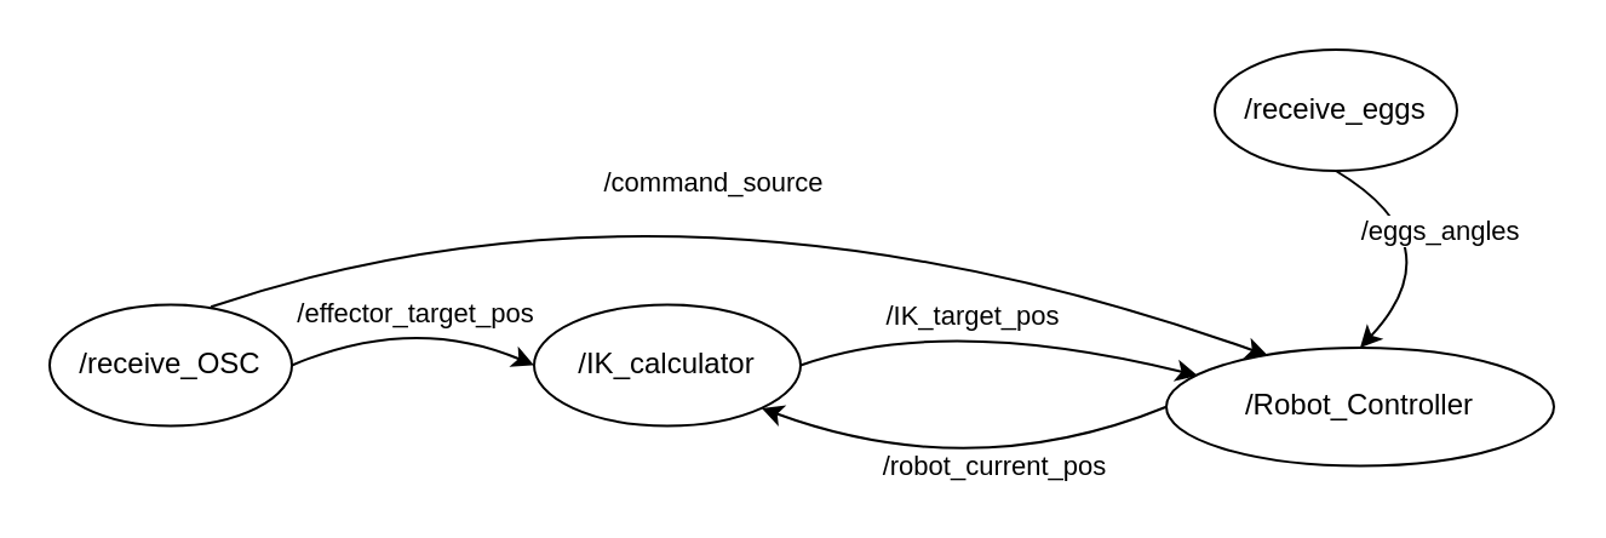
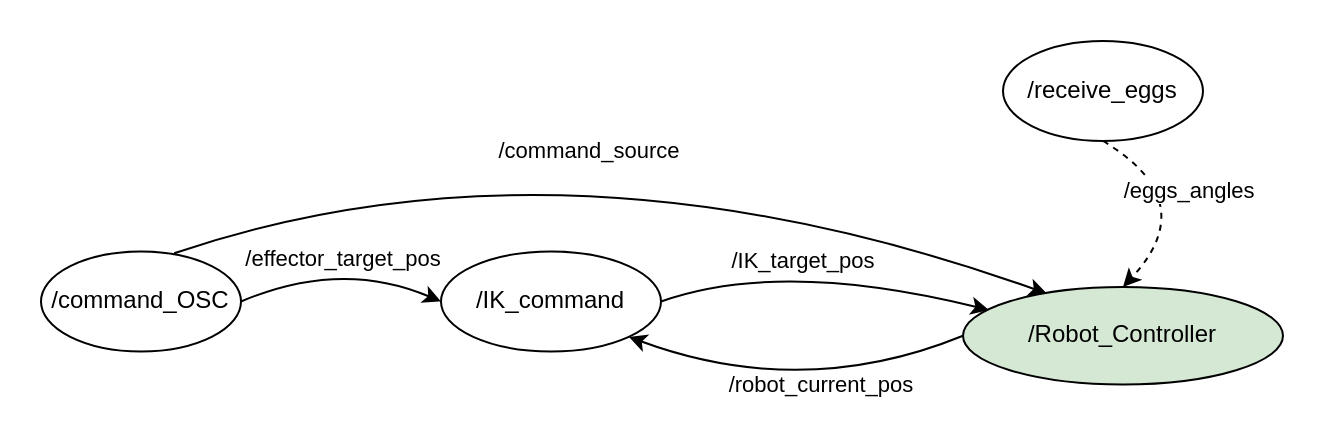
- <mxCell id="10" value="" style="curved=1;endArrow=classic;html=1;rounded=0;exitX=0.5;exitY=1;exitDx=0;exitDy=0;entryX=0.5;entryY=0;entryDx=0;entryDy=0;" parent="1" source="2" target="5" edge="1"><mxGeometry width="50" height="50" relative="1" as="geometry"><mxPoint x="390" y="100.18" as="sourcePoint" /><mxPoint x="490" y="100.18" as="targetPoint" /><Array as="points"><mxPoint x="601" y="100" /></Array></mxGeometry></mxCell>
+ <mxCell id="10" value="" style="curved=1;endArrow=classic;html=1;rounded=0;exitX=0.5;exitY=1;exitDx=0;exitDy=0;entryX=0.5;entryY=0;entryDx=0;entryDy=0;dashed=1;" parent="1" source="2" target="5" edge="1"><mxGeometry width="50" height="50" relative="1" as="geometry"><mxPoint x="390" y="100.18" as="sourcePoint" /><mxPoint x="490" y="100.18" as="targetPoint" /><Array as="points"><mxPoint x="601" y="100" /></Array></mxGeometry></mxCell>
- <mxCell id="3" value="/receive_OSC" style="ellipse;whiteSpace=wrap;html=1;" parent="1" vertex="1"><mxGeometry x="20" y="125.25" width="100" height="50" as="geometry" /></mxCell>
+ <mxCell id="3" value="/command_OSC" style="ellipse;whiteSpace=wrap;html=1;" parent="1" vertex="1"><mxGeometry x="20" y="125.25" width="100" height="50" as="geometry" /></mxCell>
- <mxCell id="4" value="/IK_calculator" style="ellipse;whiteSpace=wrap;html=1;" parent="1" vertex="1"><mxGeometry x="220" y="125.25" width="110" height="50" as="geometry" /></mxCell>
+ <mxCell id="4" value="/IK_command" style="ellipse;whiteSpace=wrap;html=1;" parent="1" vertex="1"><mxGeometry x="220" y="125.25" width="110" height="50" as="geometry" /></mxCell>
- <mxCell id="5" value="/Robot_Controller" style="ellipse;whiteSpace=wrap;html=1;" parent="1" vertex="1"><mxGeometry x="481" y="143" width="160" height="48.75" as="geometry" /></mxCell>
+ <mxCell id="5" value="/Robot_Controller" style="ellipse;whiteSpace=wrap;html=1;fillColor=#d5e8d4;" parent="1" vertex="1"><mxGeometry x="481" y="143" width="160" height="48.75" as="geometry" /></mxCell>
